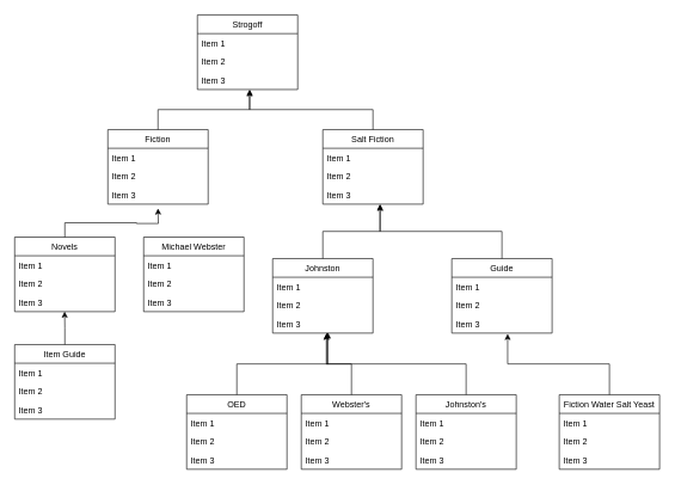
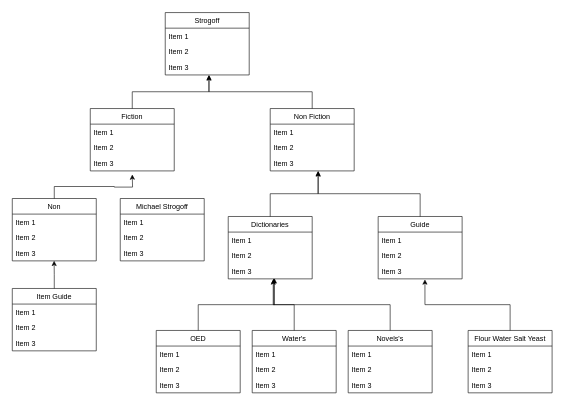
- <mxCell id="12" value="Salt Fiction" style="swimlane;fontStyle=0;childLayout=stackLayout;horizontal=1;startSize=26;fillColor=none;horizontalStack=0;resizeParent=1;resizeParentMax=0;resizeLast=0;collapsible=1;marginBottom=0;" parent="1" vertex="1"><mxGeometry x="450" y="180" width="140" height="104" as="geometry" /></mxCell>
+ <mxCell id="12" value="Non Fiction" style="swimlane;fontStyle=0;childLayout=stackLayout;horizontal=1;startSize=26;fillColor=none;horizontalStack=0;resizeParent=1;resizeParentMax=0;resizeLast=0;collapsible=1;marginBottom=0;" parent="1" vertex="1"><mxGeometry x="450" y="180" width="140" height="104" as="geometry" /></mxCell>
- <mxCell id="46" value="Novels" style="swimlane;fontStyle=0;childLayout=stackLayout;horizontal=1;startSize=26;fillColor=none;horizontalStack=0;resizeParent=1;resizeParentMax=0;resizeLast=0;collapsible=1;marginBottom=0;" parent="1" vertex="1"><mxGeometry x="20" y="330" width="140" height="104" as="geometry" /></mxCell>
+ <mxCell id="46" value="Non" style="swimlane;fontStyle=0;childLayout=stackLayout;horizontal=1;startSize=26;fillColor=none;horizontalStack=0;resizeParent=1;resizeParentMax=0;resizeLast=0;collapsible=1;marginBottom=0;" parent="1" vertex="1"><mxGeometry x="20" y="330" width="140" height="104" as="geometry" /></mxCell>
- <mxCell id="41" value="Michael Webster" style="swimlane;fontStyle=0;childLayout=stackLayout;horizontal=1;startSize=26;fillColor=none;horizontalStack=0;resizeParent=1;resizeParentMax=0;resizeLast=0;collapsible=1;marginBottom=0;" parent="1" vertex="1"><mxGeometry x="200" y="330" width="140" height="104" as="geometry" /></mxCell>
+ <mxCell id="41" value="Michael Strogoff" style="swimlane;fontStyle=0;childLayout=stackLayout;horizontal=1;startSize=26;fillColor=none;horizontalStack=0;resizeParent=1;resizeParentMax=0;resizeLast=0;collapsible=1;marginBottom=0;" parent="1" vertex="1"><mxGeometry x="200" y="330" width="140" height="104" as="geometry" /></mxCell>
- <mxCell id="17" value="Johnston" style="swimlane;fontStyle=0;childLayout=stackLayout;horizontal=1;startSize=26;fillColor=none;horizontalStack=0;resizeParent=1;resizeParentMax=0;resizeLast=0;collapsible=1;marginBottom=0;" parent="1" vertex="1"><mxGeometry x="380" y="360" width="140" height="104" as="geometry" /></mxCell>
+ <mxCell id="17" value="Dictionaries" style="swimlane;fontStyle=0;childLayout=stackLayout;horizontal=1;startSize=26;fillColor=none;horizontalStack=0;resizeParent=1;resizeParentMax=0;resizeLast=0;collapsible=1;marginBottom=0;" parent="1" vertex="1"><mxGeometry x="380" y="360" width="140" height="104" as="geometry" /></mxCell>
- <mxCell id="32" value="Webster's" style="swimlane;fontStyle=0;childLayout=stackLayout;horizontal=1;startSize=26;fillColor=none;horizontalStack=0;resizeParent=1;resizeParentMax=0;resizeLast=0;collapsible=1;marginBottom=0;" parent="1" vertex="1"><mxGeometry x="420" y="550" width="140" height="104" as="geometry" /></mxCell>
+ <mxCell id="32" value="Water's" style="swimlane;fontStyle=0;childLayout=stackLayout;horizontal=1;startSize=26;fillColor=none;horizontalStack=0;resizeParent=1;resizeParentMax=0;resizeLast=0;collapsible=1;marginBottom=0;" parent="1" vertex="1"><mxGeometry x="420" y="550" width="140" height="104" as="geometry" /></mxCell>
- <mxCell id="37" value="Johnston's" style="swimlane;fontStyle=0;childLayout=stackLayout;horizontal=1;startSize=26;fillColor=none;horizontalStack=0;resizeParent=1;resizeParentMax=0;resizeLast=0;collapsible=1;marginBottom=0;" parent="1" vertex="1"><mxGeometry x="580" y="550" width="140" height="104" as="geometry" /></mxCell>
+ <mxCell id="37" value="Novels's" style="swimlane;fontStyle=0;childLayout=stackLayout;horizontal=1;startSize=26;fillColor=none;horizontalStack=0;resizeParent=1;resizeParentMax=0;resizeLast=0;collapsible=1;marginBottom=0;" parent="1" vertex="1"><mxGeometry x="580" y="550" width="140" height="104" as="geometry" /></mxCell>
- <mxCell id="56" value="Fiction Water Salt Yeast" style="swimlane;fontStyle=0;childLayout=stackLayout;horizontal=1;startSize=26;fillColor=none;horizontalStack=0;resizeParent=1;resizeParentMax=0;resizeLast=0;collapsible=1;marginBottom=0;" vertex="1" parent="1"><mxGeometry x="780" y="550" width="140" height="104" as="geometry" /></mxCell>
+ <mxCell id="56" value="Flour Water Salt Yeast" style="swimlane;fontStyle=0;childLayout=stackLayout;horizontal=1;startSize=26;fillColor=none;horizontalStack=0;resizeParent=1;resizeParentMax=0;resizeLast=0;collapsible=1;marginBottom=0;" vertex="1" parent="1"><mxGeometry x="780" y="550" width="140" height="104" as="geometry" /></mxCell>
